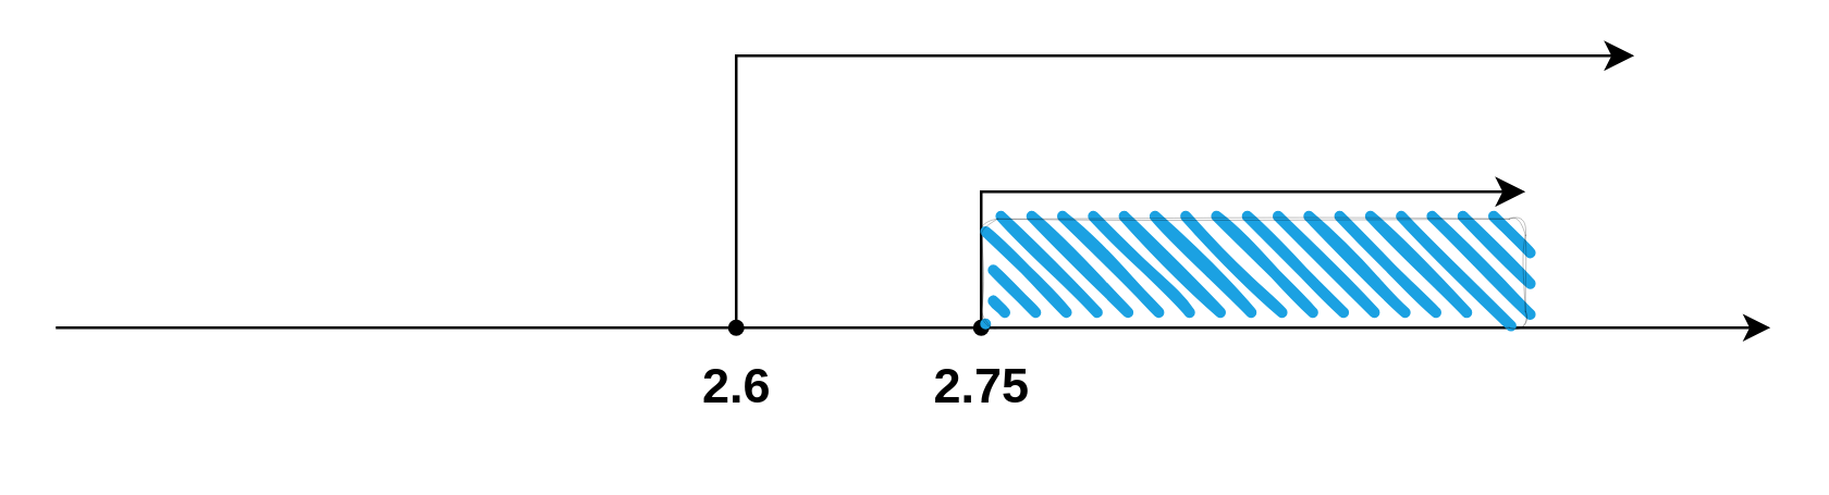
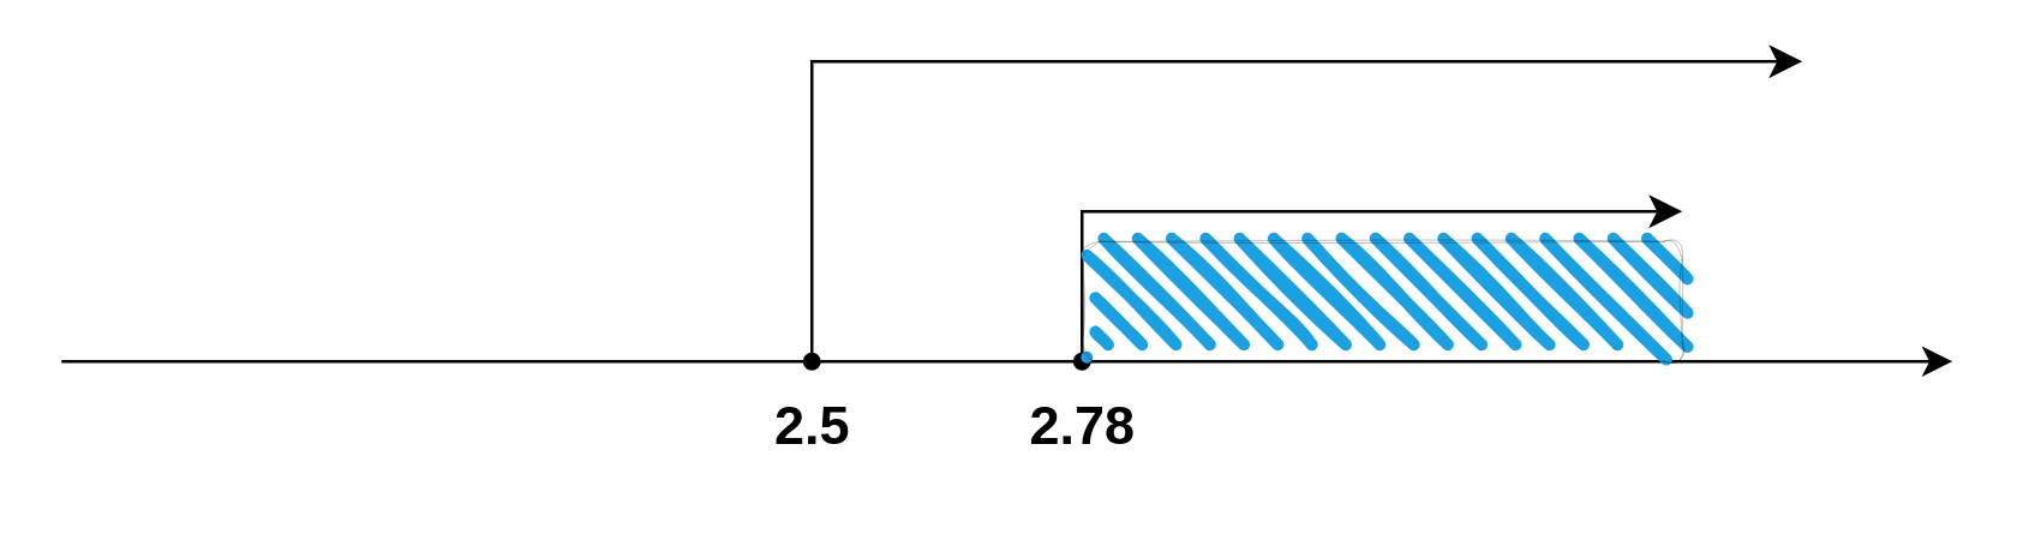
- <mxCell id="8" value="&lt;font style=&quot;font-size: 18px;&quot;&gt;2.6&lt;/font&gt;" style="text;strokeColor=none;fillColor=none;html=1;fontSize=24;fontStyle=1;verticalAlign=middle;align=center;strokeWidth=0;" vertex="1" parent="1"><mxGeometry x="220" y="120" width="100" height="40" as="geometry" /></mxCell>
+ <mxCell id="8" value="&lt;font style=&quot;font-size: 18px;&quot;&gt;2.5&lt;/font&gt;" style="text;strokeColor=none;fillColor=none;html=1;fontSize=24;fontStyle=1;verticalAlign=middle;align=center;strokeWidth=0;" vertex="1" parent="1"><mxGeometry x="220" y="120" width="100" height="40" as="geometry" /></mxCell>
- <mxCell id="9" value="&lt;font style=&quot;font-size: 18px;&quot;&gt;2.75&lt;/font&gt;" style="text;strokeColor=none;fillColor=none;html=1;fontSize=24;fontStyle=1;verticalAlign=middle;align=center;strokeWidth=0;" vertex="1" parent="1"><mxGeometry x="310" y="120" width="100" height="40" as="geometry" /></mxCell>
+ <mxCell id="9" value="&lt;font style=&quot;font-size: 18px;&quot;&gt;2.78&lt;/font&gt;" style="text;strokeColor=none;fillColor=none;html=1;fontSize=24;fontStyle=1;verticalAlign=middle;align=center;strokeWidth=0;" vertex="1" parent="1"><mxGeometry x="310" y="120" width="100" height="40" as="geometry" /></mxCell>
